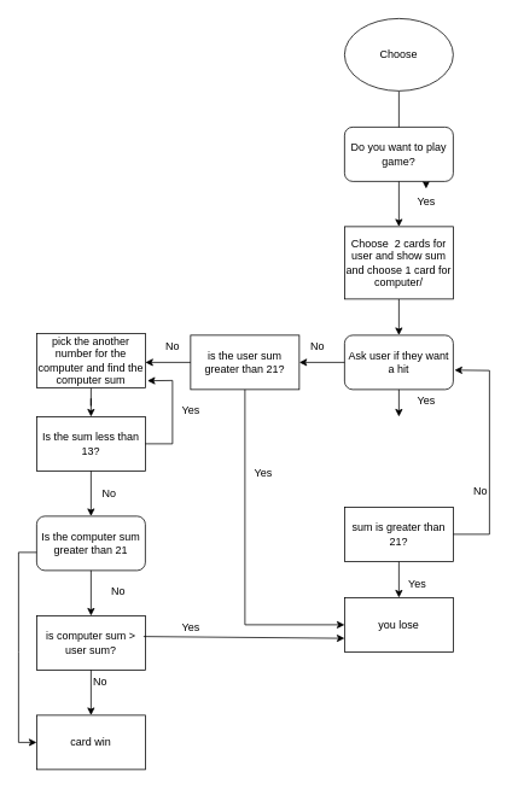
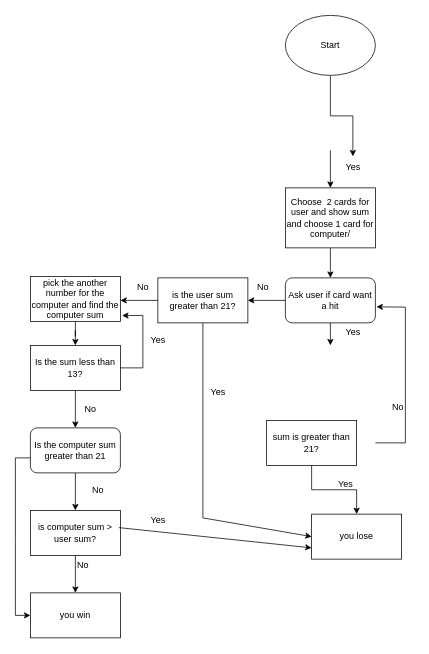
- <mxCell id="4" value="Choose" style="ellipse;whiteSpace=wrap;html=1;" vertex="1" parent="2"><mxGeometry x="360" width="120" height="80" as="geometry" /></mxCell>
+ <mxCell id="4" value="Start" style="ellipse;whiteSpace=wrap;html=1;" vertex="1" parent="2"><mxGeometry x="360" width="120" height="80" as="geometry" /></mxCell>
- <mxCell id="5" value="Do you want to play game?" style="rounded=1;whiteSpace=wrap;html=1;" vertex="1" parent="2"><mxGeometry x="360" y="120" width="120" height="60" as="geometry" /></mxCell>
- <mxCell id="10" value="Ask user if they want a hit" style="rounded=1;whiteSpace=wrap;html=1;" vertex="1" parent="2"><mxGeometry x="360" y="350" width="120" height="60" as="geometry" /></mxCell>
+ <mxCell id="10" value="Ask user if card want a hit" style="rounded=1;whiteSpace=wrap;html=1;" vertex="1" parent="2"><mxGeometry x="360" y="350" width="120" height="60" as="geometry" /></mxCell>
- <mxCell id="14" value="sum is greater than 21?" style="rounded=0;whiteSpace=wrap;html=1;" vertex="1" parent="2"><mxGeometry x="360" y="540" width="120" height="60" as="geometry" /></mxCell>
+ <mxCell id="14" value="sum is greater than 21?" style="rounded=0;whiteSpace=wrap;html=1;" vertex="1" parent="2"><mxGeometry x="335" y="540" width="120" height="60" as="geometry" /></mxCell>
- <mxCell id="15" value="you lose" style="rounded=0;whiteSpace=wrap;html=1;" vertex="1" parent="2"><mxGeometry x="360" y="640" width="120" height="60" as="geometry" /></mxCell>
+ <mxCell id="15" value="you lose" style="rounded=0;whiteSpace=wrap;html=1;" vertex="1" parent="2"><mxGeometry x="395" y="665" width="120" height="60" as="geometry" /></mxCell>
- <mxCell id="41" value="card win" style="rounded=0;whiteSpace=wrap;html=1;" vertex="1" parent="2"><mxGeometry x="20" y="770" width="120" height="60" as="geometry" /></mxCell>
+ <mxCell id="41" value="you win" style="rounded=0;whiteSpace=wrap;html=1;" vertex="1" parent="2"><mxGeometry x="20" y="770" width="120" height="60" as="geometry" /></mxCell>
